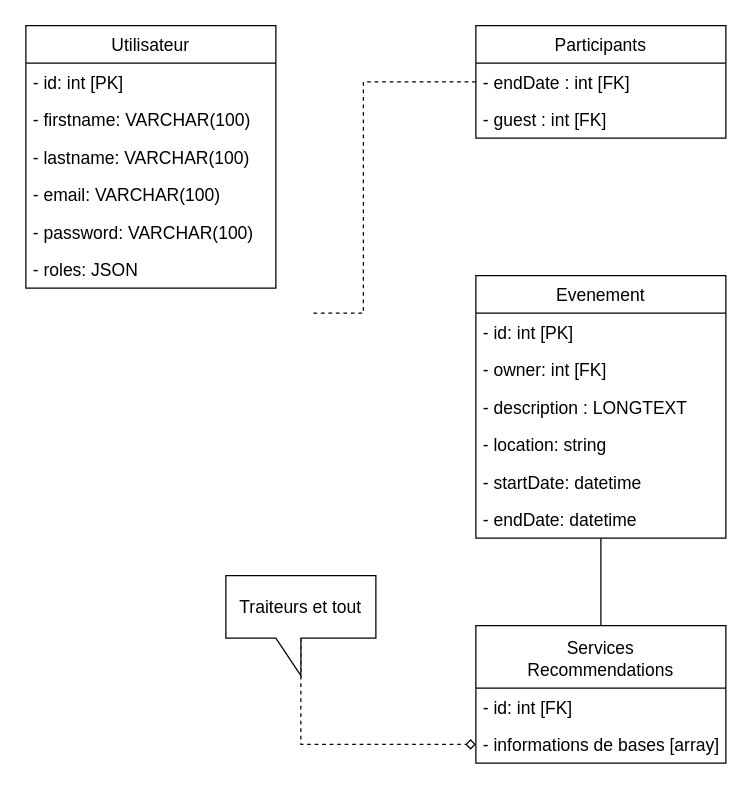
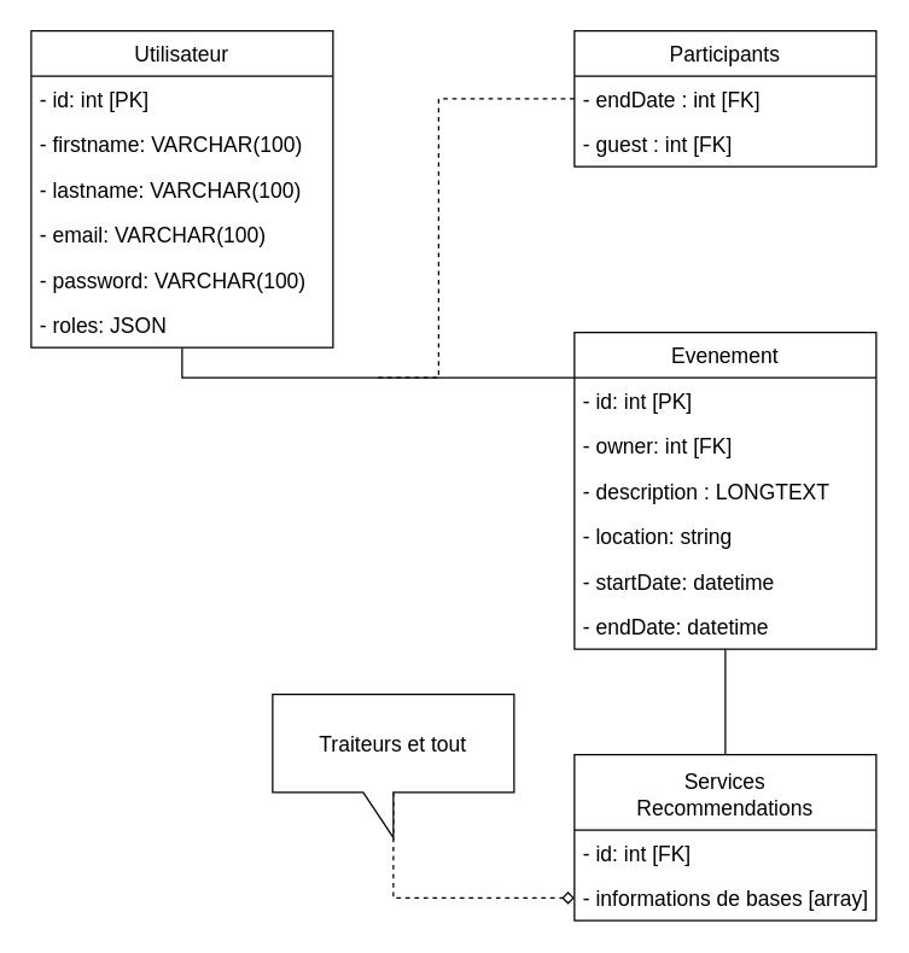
+ <mxCell id="2" style="edgeStyle=orthogonalEdgeStyle;rounded=0;orthogonalLoop=1;jettySize=auto;html=1;fontSize=14;endArrow=none;endFill=0;" edge="1" parent="1" source="3" target="11"><mxGeometry relative="1" as="geometry"><Array as="points"><mxPoint x="120" y="250" /></Array></mxGeometry></mxCell>
- <mxCell id="26" value="Traiteurs et tout" style="shape=callout;whiteSpace=wrap;html=1;perimeter=calloutPerimeter;fontSize=14;flipH=1;" vertex="1" parent="1"><mxGeometry x="180" y="460" width="120" height="80" as="geometry" /></mxCell>
+ <mxCell id="26" value="Traiteurs et tout" style="shape=callout;whiteSpace=wrap;html=1;perimeter=calloutPerimeter;fontSize=14;flipH=1;" vertex="1" parent="1"><mxGeometry x="180" y="460" width="160" height="95" as="geometry" /></mxCell>
